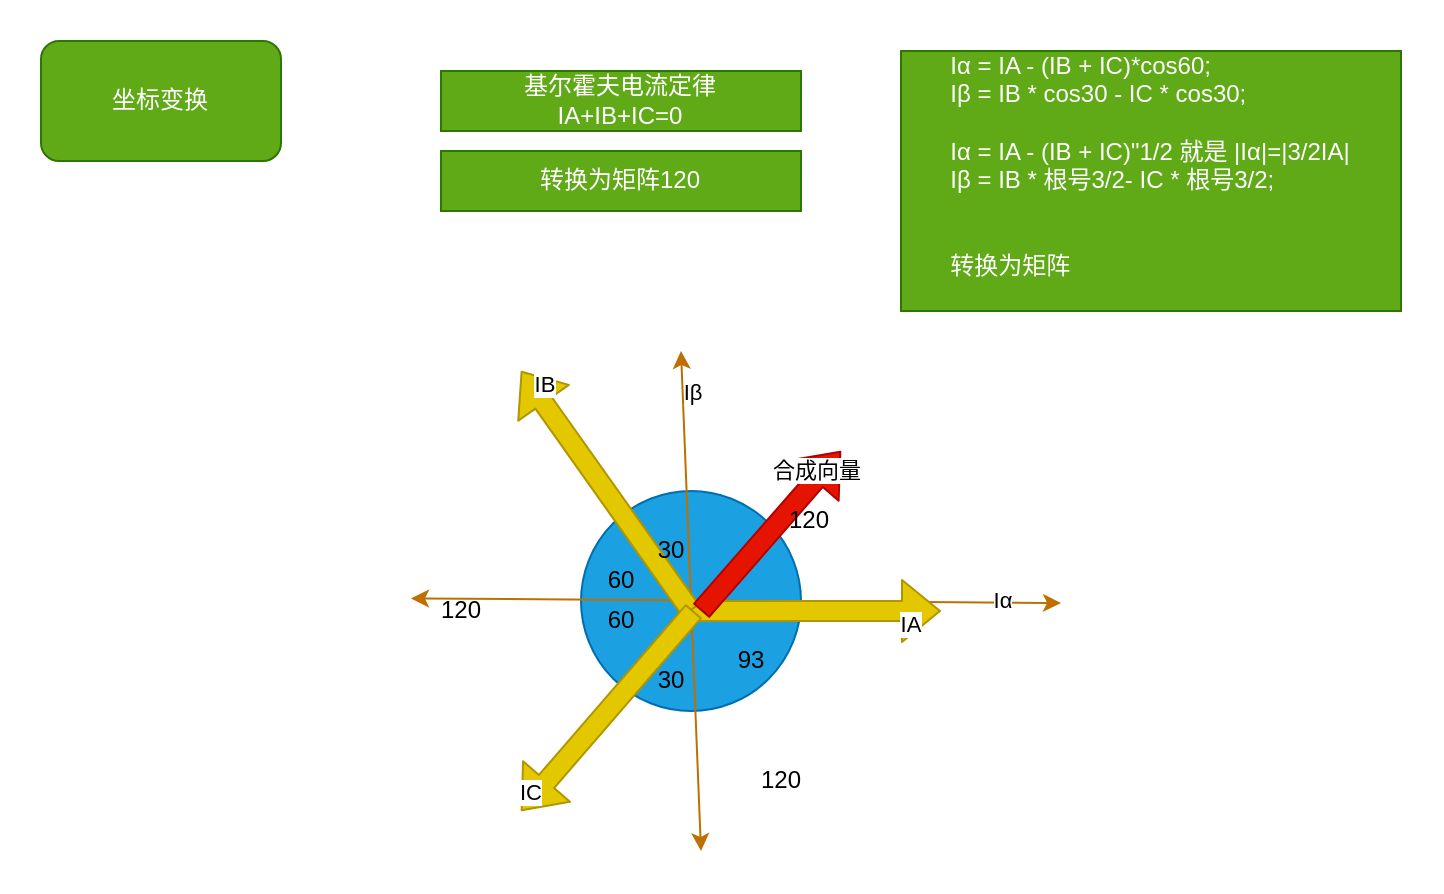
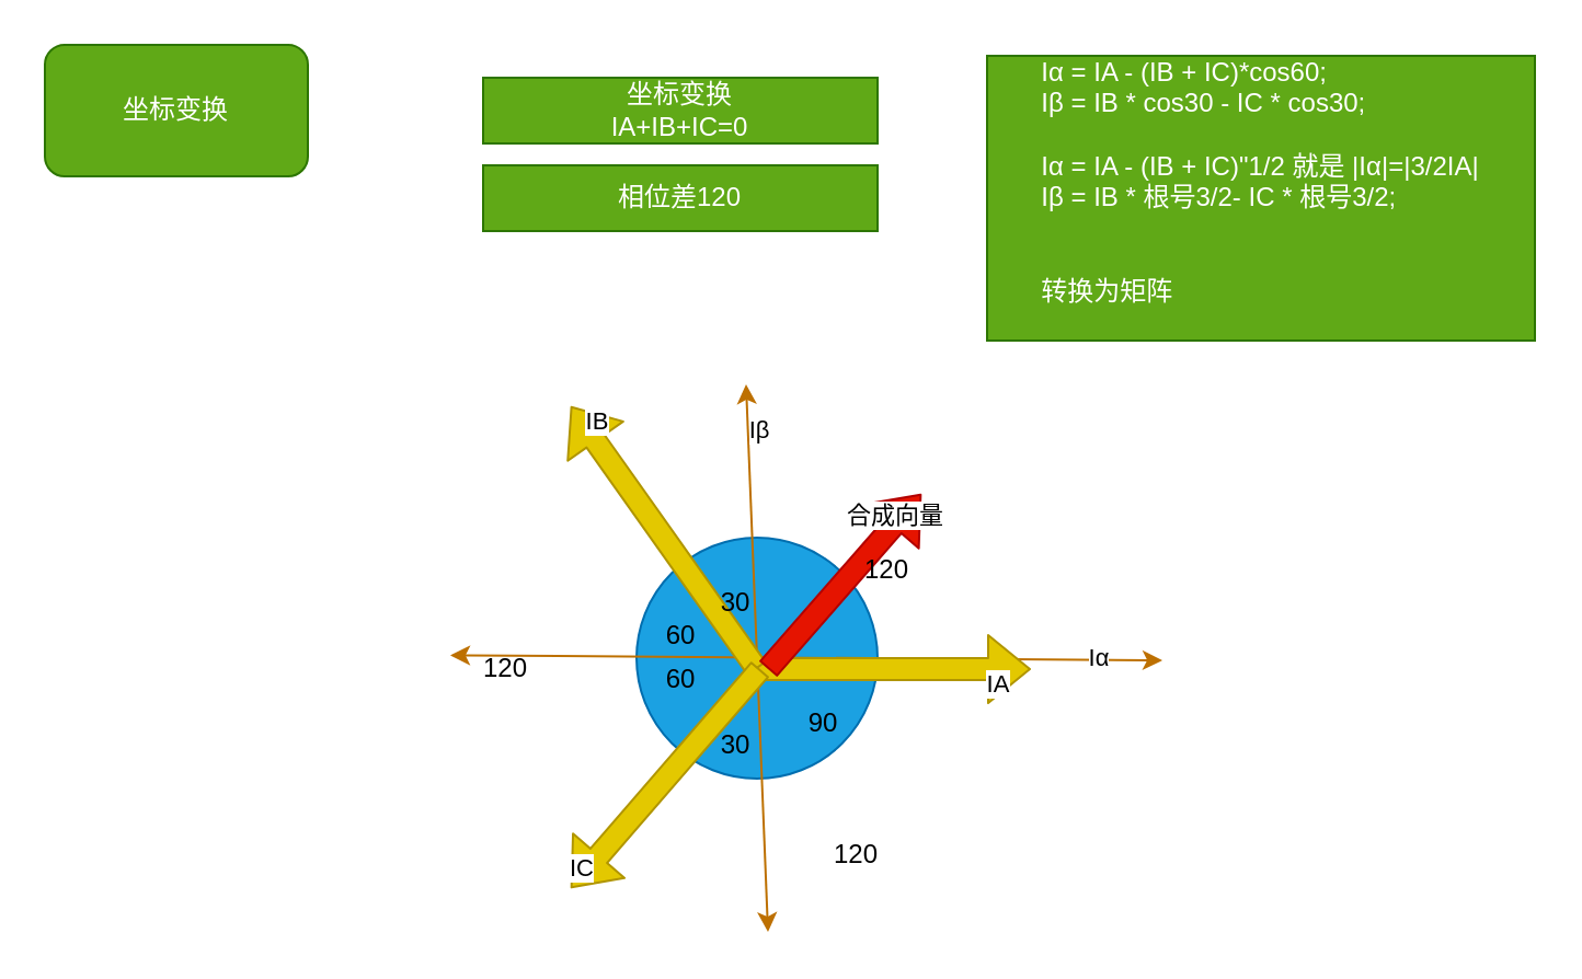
- <mxCell id="2" value="基尔霍夫电流定律&lt;br&gt;IA+IB+IC=0" style="text;html=1;strokeColor=#2D7600;fillColor=#60a917;align=center;verticalAlign=middle;whiteSpace=wrap;rounded=0;fontColor=#ffffff;" parent="1" vertex="1"><mxGeometry x="220" y="35" width="180" height="30" as="geometry" /></mxCell>
+ <mxCell id="2" value="坐标变换&lt;br&gt;IA+IB+IC=0" style="text;html=1;strokeColor=#2D7600;fillColor=#60a917;align=center;verticalAlign=middle;whiteSpace=wrap;rounded=0;fontColor=#ffffff;" parent="1" vertex="1"><mxGeometry x="220" y="35" width="180" height="30" as="geometry" /></mxCell>
- <mxCell id="3" value="转换为矩阵120" style="text;html=1;strokeColor=#2D7600;fillColor=#60a917;align=center;verticalAlign=middle;whiteSpace=wrap;rounded=0;fontColor=#ffffff;" parent="1" vertex="1"><mxGeometry x="220" y="75" width="180" height="30" as="geometry" /></mxCell>
+ <mxCell id="3" value="相位差120" style="text;html=1;strokeColor=#2D7600;fillColor=#60a917;align=center;verticalAlign=middle;whiteSpace=wrap;rounded=0;fontColor=#ffffff;" parent="1" vertex="1"><mxGeometry x="220" y="75" width="180" height="30" as="geometry" /></mxCell>
- <mxCell id="19" value="93" style="text;html=1;align=center;verticalAlign=middle;resizable=0;points=[];autosize=1;strokeColor=none;fillColor=none;" parent="1" vertex="1"><mxGeometry x="355" y="315" width="40" height="30" as="geometry" /></mxCell>
+ <mxCell id="19" value="90" style="text;html=1;align=center;verticalAlign=middle;resizable=0;points=[];autosize=1;strokeColor=none;fillColor=none;" parent="1" vertex="1"><mxGeometry x="355" y="315" width="40" height="30" as="geometry" /></mxCell>
